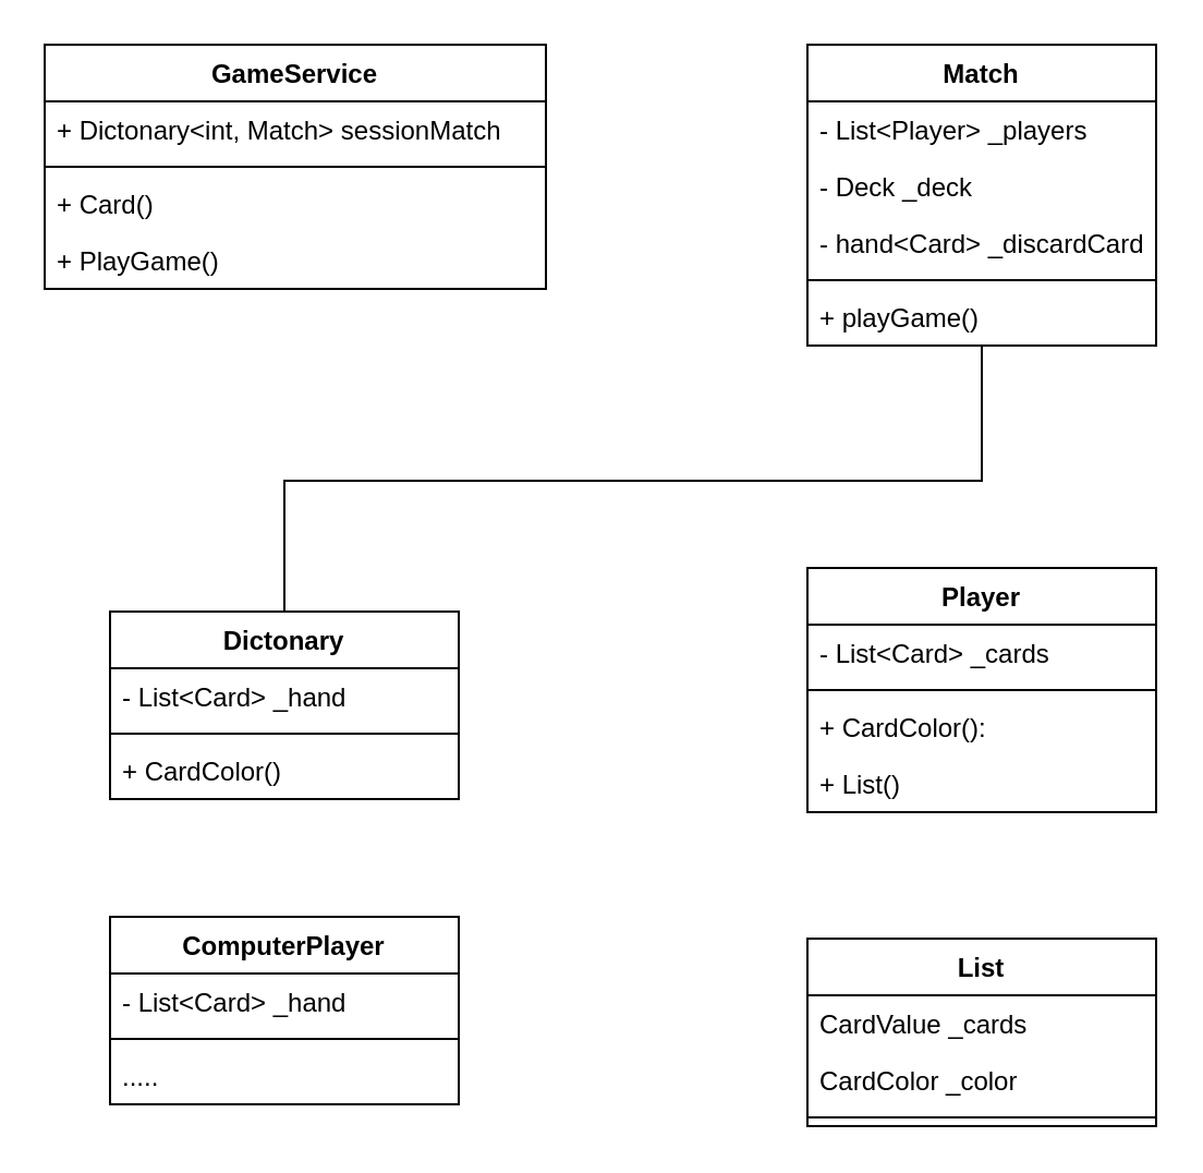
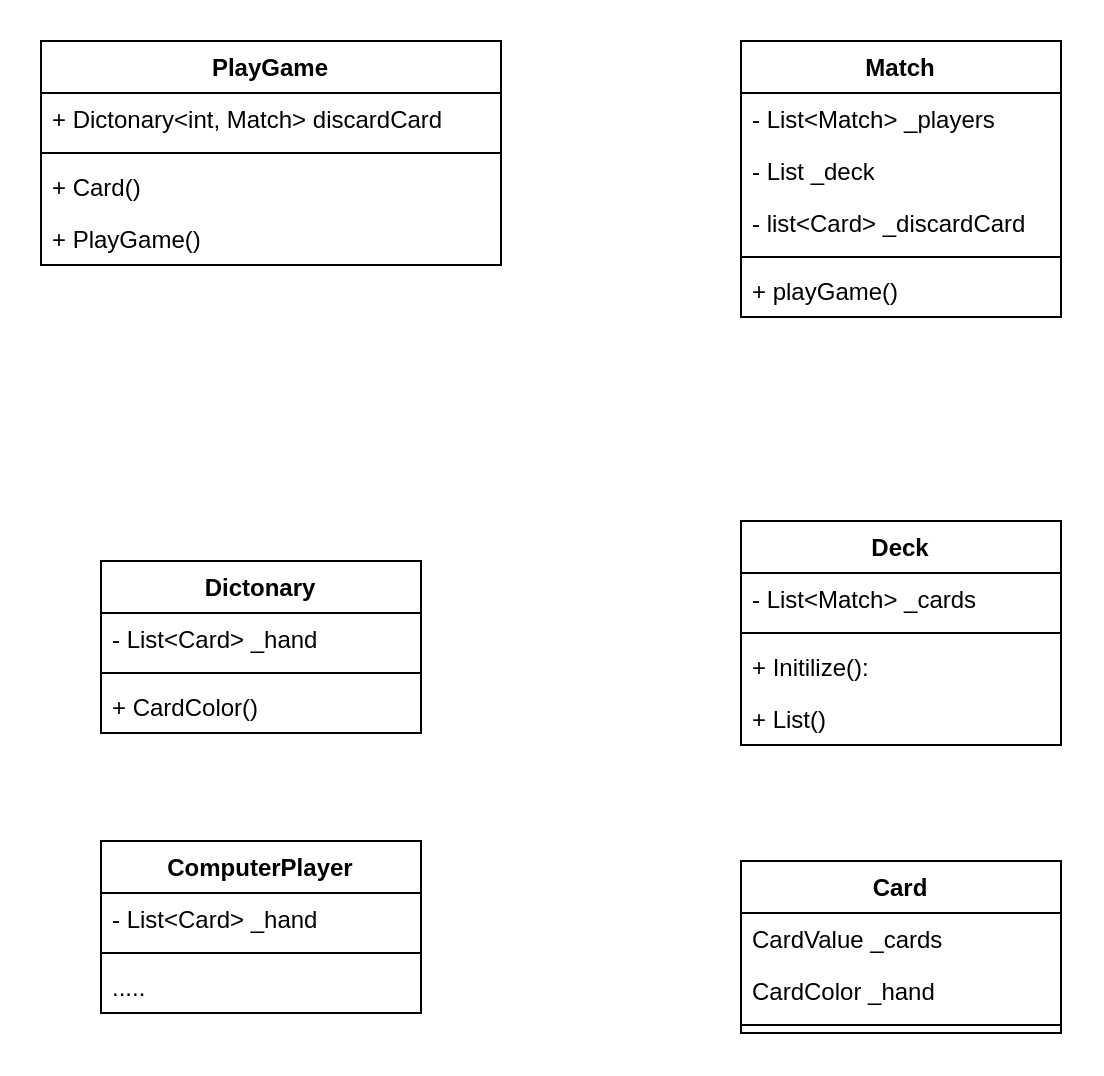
- <mxCell id="26" value="GameService" style="swimlane;fontStyle=1;align=center;verticalAlign=top;childLayout=stackLayout;horizontal=1;startSize=26;horizontalStack=0;resizeParent=1;resizeParentMax=0;resizeLast=0;collapsible=1;marginBottom=0;whiteSpace=wrap;html=1;" vertex="1" parent="1"><mxGeometry x="20" y="20" width="230" height="112" as="geometry" /></mxCell>
+ <mxCell id="26" value="PlayGame" style="swimlane;fontStyle=1;align=center;verticalAlign=top;childLayout=stackLayout;horizontal=1;startSize=26;horizontalStack=0;resizeParent=1;resizeParentMax=0;resizeLast=0;collapsible=1;marginBottom=0;whiteSpace=wrap;html=1;" vertex="1" parent="1"><mxGeometry x="20" y="20" width="230" height="112" as="geometry" /></mxCell>
- <mxCell id="4" value="- List&amp;lt;Player&amp;gt; _players" style="text;strokeColor=none;fillColor=none;align=left;verticalAlign=top;spacingLeft=4;spacingRight=4;overflow=hidden;rotatable=0;points=[[0,0.5],[1,0.5]];portConstraint=eastwest;whiteSpace=wrap;html=1;" parent="3" vertex="1"><mxGeometry y="26" width="160" height="26" as="geometry" /></mxCell>
+ <mxCell id="4" value="- List&amp;lt;Match&amp;gt; _players" style="text;strokeColor=none;fillColor=none;align=left;verticalAlign=top;spacingLeft=4;spacingRight=4;overflow=hidden;rotatable=0;points=[[0,0.5],[1,0.5]];portConstraint=eastwest;whiteSpace=wrap;html=1;" parent="3" vertex="1"><mxGeometry y="26" width="160" height="26" as="geometry" /></mxCell>
- <mxCell id="27" value="+ Dictonary&amp;lt;int, Match&amp;gt; sessionMatch" style="text;strokeColor=none;fillColor=none;align=left;verticalAlign=top;spacingLeft=4;spacingRight=4;overflow=hidden;rotatable=0;points=[[0,0.5],[1,0.5]];portConstraint=eastwest;whiteSpace=wrap;html=1;" vertex="1" parent="26"><mxGeometry y="26" width="230" height="26" as="geometry" /></mxCell>
+ <mxCell id="27" value="+ Dictonary&amp;lt;int, Match&amp;gt; discardCard" style="text;strokeColor=none;fillColor=none;align=left;verticalAlign=top;spacingLeft=4;spacingRight=4;overflow=hidden;rotatable=0;points=[[0,0.5],[1,0.5]];portConstraint=eastwest;whiteSpace=wrap;html=1;" vertex="1" parent="26"><mxGeometry y="26" width="230" height="26" as="geometry" /></mxCell>
- <mxCell id="5" value="- Deck _deck" style="text;strokeColor=none;fillColor=none;align=left;verticalAlign=top;spacingLeft=4;spacingRight=4;overflow=hidden;rotatable=0;points=[[0,0.5],[1,0.5]];portConstraint=eastwest;whiteSpace=wrap;html=1;" parent="3" vertex="1"><mxGeometry y="52" width="160" height="26" as="geometry" /></mxCell>
+ <mxCell id="5" value="- List _deck" style="text;strokeColor=none;fillColor=none;align=left;verticalAlign=top;spacingLeft=4;spacingRight=4;overflow=hidden;rotatable=0;points=[[0,0.5],[1,0.5]];portConstraint=eastwest;whiteSpace=wrap;html=1;" parent="3" vertex="1"><mxGeometry y="52" width="160" height="26" as="geometry" /></mxCell>
- <mxCell id="6" value="- hand&amp;lt;Card&amp;gt; _discardCard" style="text;strokeColor=none;fillColor=none;align=left;verticalAlign=top;spacingLeft=4;spacingRight=4;overflow=hidden;rotatable=0;points=[[0,0.5],[1,0.5]];portConstraint=eastwest;whiteSpace=wrap;html=1;" parent="3" vertex="1"><mxGeometry y="78" width="160" height="26" as="geometry" /></mxCell>
+ <mxCell id="6" value="- list&amp;lt;Card&amp;gt; _discardCard" style="text;strokeColor=none;fillColor=none;align=left;verticalAlign=top;spacingLeft=4;spacingRight=4;overflow=hidden;rotatable=0;points=[[0,0.5],[1,0.5]];portConstraint=eastwest;whiteSpace=wrap;html=1;" parent="3" vertex="1"><mxGeometry y="78" width="160" height="26" as="geometry" /></mxCell>
- <mxCell id="2" style="edgeStyle=orthogonalEdgeStyle;rounded=0;orthogonalLoop=1;jettySize=auto;html=1;endArrow=none;endFill=0;" edge="1" parent="1" source="3" target="18"><mxGeometry relative="1" as="geometry"><Array as="points"><mxPoint x="450" y="220" /><mxPoint x="130" y="220" /></Array></mxGeometry></mxCell>
- <mxCell id="9" value="Player" style="swimlane;fontStyle=1;align=center;verticalAlign=top;childLayout=stackLayout;horizontal=1;startSize=26;horizontalStack=0;resizeParent=1;resizeParentMax=0;resizeLast=0;collapsible=1;marginBottom=0;whiteSpace=wrap;html=1;" parent="1" vertex="1"><mxGeometry x="370" y="260" width="160" height="112" as="geometry" /></mxCell>
+ <mxCell id="9" value="Deck" style="swimlane;fontStyle=1;align=center;verticalAlign=top;childLayout=stackLayout;horizontal=1;startSize=26;horizontalStack=0;resizeParent=1;resizeParentMax=0;resizeLast=0;collapsible=1;marginBottom=0;whiteSpace=wrap;html=1;" parent="1" vertex="1"><mxGeometry x="370" y="260" width="160" height="112" as="geometry" /></mxCell>
- <mxCell id="10" value="- List&amp;lt;Card&amp;gt; _cards" style="text;strokeColor=none;fillColor=none;align=left;verticalAlign=top;spacingLeft=4;spacingRight=4;overflow=hidden;rotatable=0;points=[[0,0.5],[1,0.5]];portConstraint=eastwest;whiteSpace=wrap;html=1;" parent="9" vertex="1"><mxGeometry y="26" width="160" height="26" as="geometry" /></mxCell>
+ <mxCell id="10" value="- List&amp;lt;Match&amp;gt; _cards" style="text;strokeColor=none;fillColor=none;align=left;verticalAlign=top;spacingLeft=4;spacingRight=4;overflow=hidden;rotatable=0;points=[[0,0.5],[1,0.5]];portConstraint=eastwest;whiteSpace=wrap;html=1;" parent="9" vertex="1"><mxGeometry y="26" width="160" height="26" as="geometry" /></mxCell>
- <mxCell id="12" value="+ CardColor():" style="text;strokeColor=none;fillColor=none;align=left;verticalAlign=top;spacingLeft=4;spacingRight=4;overflow=hidden;rotatable=0;points=[[0,0.5],[1,0.5]];portConstraint=eastwest;whiteSpace=wrap;html=1;" parent="9" vertex="1"><mxGeometry y="60" width="160" height="26" as="geometry" /></mxCell>
+ <mxCell id="12" value="+ Initilize():" style="text;strokeColor=none;fillColor=none;align=left;verticalAlign=top;spacingLeft=4;spacingRight=4;overflow=hidden;rotatable=0;points=[[0,0.5],[1,0.5]];portConstraint=eastwest;whiteSpace=wrap;html=1;" parent="9" vertex="1"><mxGeometry y="60" width="160" height="26" as="geometry" /></mxCell>
- <mxCell id="14" value="List" style="swimlane;fontStyle=1;align=center;verticalAlign=top;childLayout=stackLayout;horizontal=1;startSize=26;horizontalStack=0;resizeParent=1;resizeParentMax=0;resizeLast=0;collapsible=1;marginBottom=0;whiteSpace=wrap;html=1;" parent="1" vertex="1"><mxGeometry x="370" y="430" width="160" height="86" as="geometry" /></mxCell>
+ <mxCell id="14" value="Card" style="swimlane;fontStyle=1;align=center;verticalAlign=top;childLayout=stackLayout;horizontal=1;startSize=26;horizontalStack=0;resizeParent=1;resizeParentMax=0;resizeLast=0;collapsible=1;marginBottom=0;whiteSpace=wrap;html=1;" parent="1" vertex="1"><mxGeometry x="370" y="430" width="160" height="86" as="geometry" /></mxCell>
- <mxCell id="16" value="CardColor _color" style="text;strokeColor=none;fillColor=none;align=left;verticalAlign=top;spacingLeft=4;spacingRight=4;overflow=hidden;rotatable=0;points=[[0,0.5],[1,0.5]];portConstraint=eastwest;whiteSpace=wrap;html=1;" parent="14" vertex="1"><mxGeometry y="52" width="160" height="26" as="geometry" /></mxCell>
+ <mxCell id="16" value="CardColor _hand" style="text;strokeColor=none;fillColor=none;align=left;verticalAlign=top;spacingLeft=4;spacingRight=4;overflow=hidden;rotatable=0;points=[[0,0.5],[1,0.5]];portConstraint=eastwest;whiteSpace=wrap;html=1;" parent="14" vertex="1"><mxGeometry y="52" width="160" height="26" as="geometry" /></mxCell>
